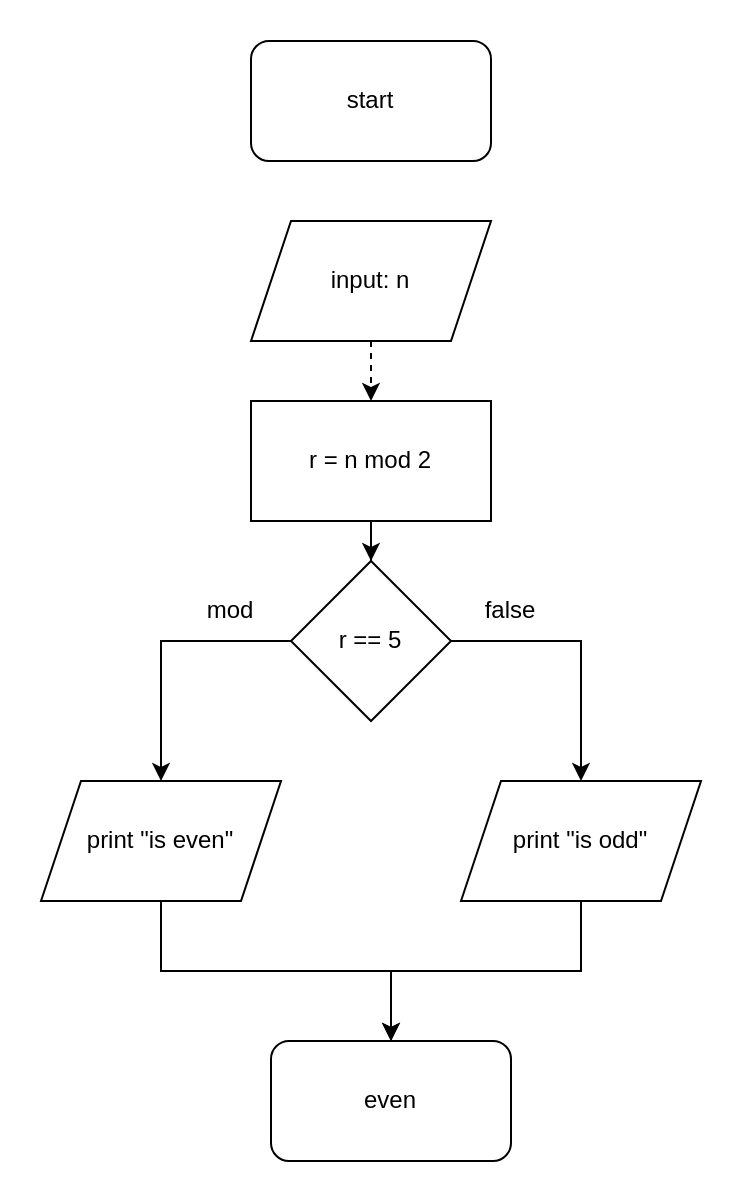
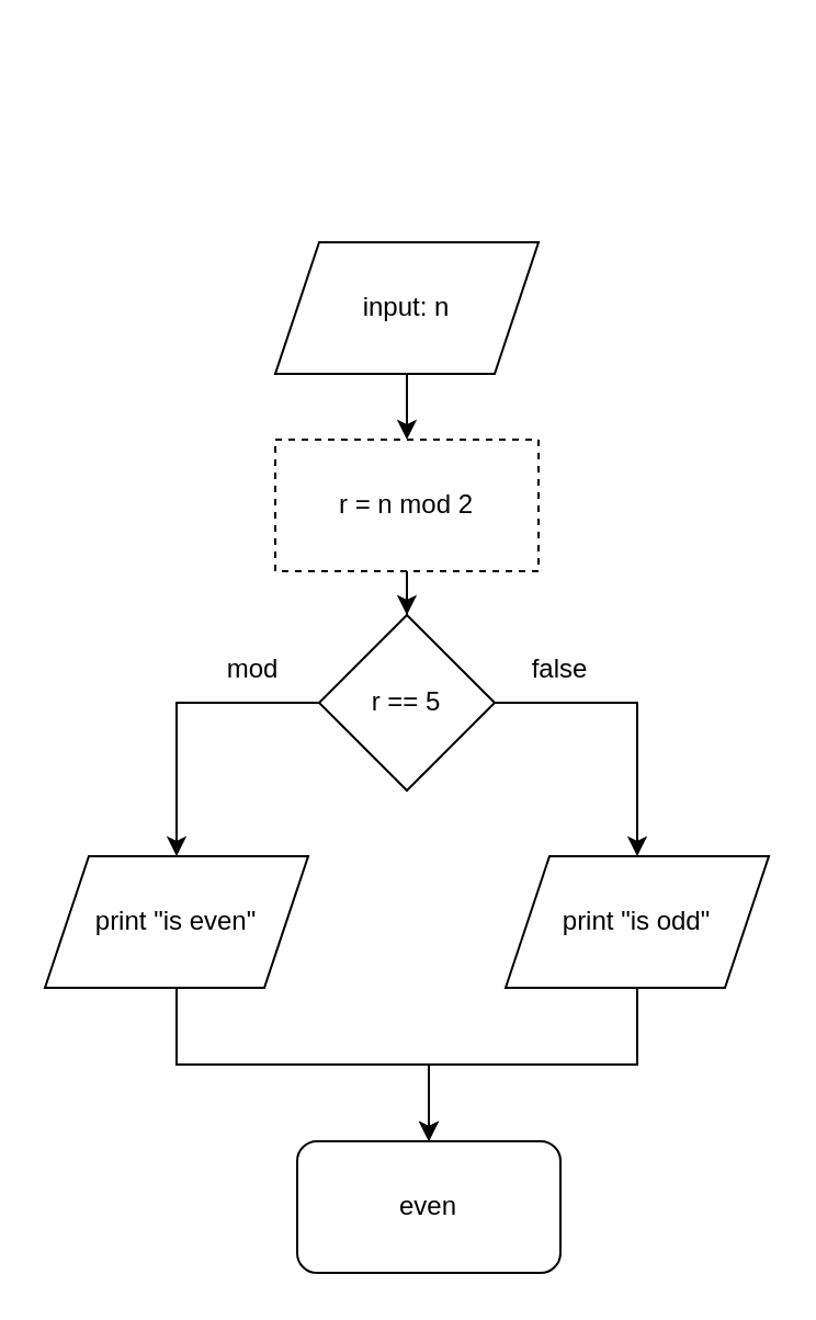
- <mxCell id="13" value="start" style="rounded=1;whiteSpace=wrap;html=1;" vertex="1" parent="1"><mxGeometry x="125" y="20" width="120" height="60" as="geometry" /></mxCell>
- <mxCell id="2" style="edgeStyle=orthogonalEdgeStyle;rounded=0;orthogonalLoop=1;jettySize=auto;html=1;exitX=0.5;exitY=1;exitDx=0;exitDy=0;entryX=0.5;entryY=0;entryDx=0;entryDy=0;dashed=1;" edge="1" parent="1" source="3" target="16"><mxGeometry relative="1" as="geometry" /></mxCell>
+ <mxCell id="2" style="edgeStyle=orthogonalEdgeStyle;rounded=0;orthogonalLoop=1;jettySize=auto;html=1;exitX=0.5;exitY=1;exitDx=0;exitDy=0;entryX=0.5;entryY=0;entryDx=0;entryDy=0;" edge="1" parent="1" source="3" target="16"><mxGeometry relative="1" as="geometry" /></mxCell>
- <mxCell id="16" value="r = n mod 2" style="rounded=0;whiteSpace=wrap;html=1;" vertex="1" parent="1"><mxGeometry x="125" y="200" width="120" height="60" as="geometry" /></mxCell>
+ <mxCell id="16" value="r = n mod 2" style="rounded=0;whiteSpace=wrap;html=1;dashed=1;" vertex="1" parent="1"><mxGeometry x="125" y="200" width="120" height="60" as="geometry" /></mxCell>
